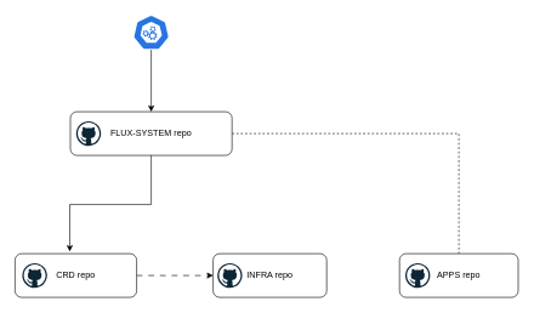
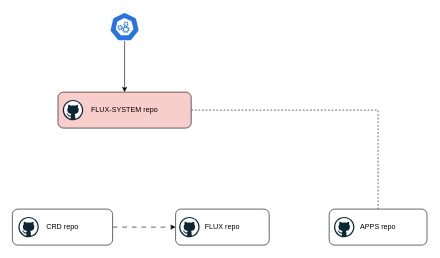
- <mxCell id="6" value="FLUX-SYSTEM repo" style="rounded=1;whiteSpace=wrap;html=1;" parent="1" vertex="1"><mxGeometry x="96" y="153" width="222" height="60" as="geometry" /></mxCell>
+ <mxCell id="6" value="FLUX-SYSTEM repo" style="rounded=1;whiteSpace=wrap;html=1;fillColor=#f8cecc;" parent="1" vertex="1"><mxGeometry x="96" y="153" width="222" height="60" as="geometry" /></mxCell>
- <mxCell id="4" style="edgeStyle=orthogonalEdgeStyle;rounded=0;orthogonalLoop=1;jettySize=auto;html=1;entryX=0.45;entryY=-0.05;entryDx=0;entryDy=0;entryPerimeter=0;" parent="1" source="6" target="8" edge="1"><mxGeometry relative="1" as="geometry" /></mxCell>
- <mxCell id="9" value="INFRA repo" style="rounded=1;whiteSpace=wrap;html=1;" parent="1" vertex="1"><mxGeometry x="292" y="348" width="156" height="60" as="geometry" /></mxCell>
+ <mxCell id="9" value="FLUX repo" style="rounded=1;whiteSpace=wrap;html=1;" parent="1" vertex="1"><mxGeometry x="292" y="348" width="156" height="60" as="geometry" /></mxCell>
